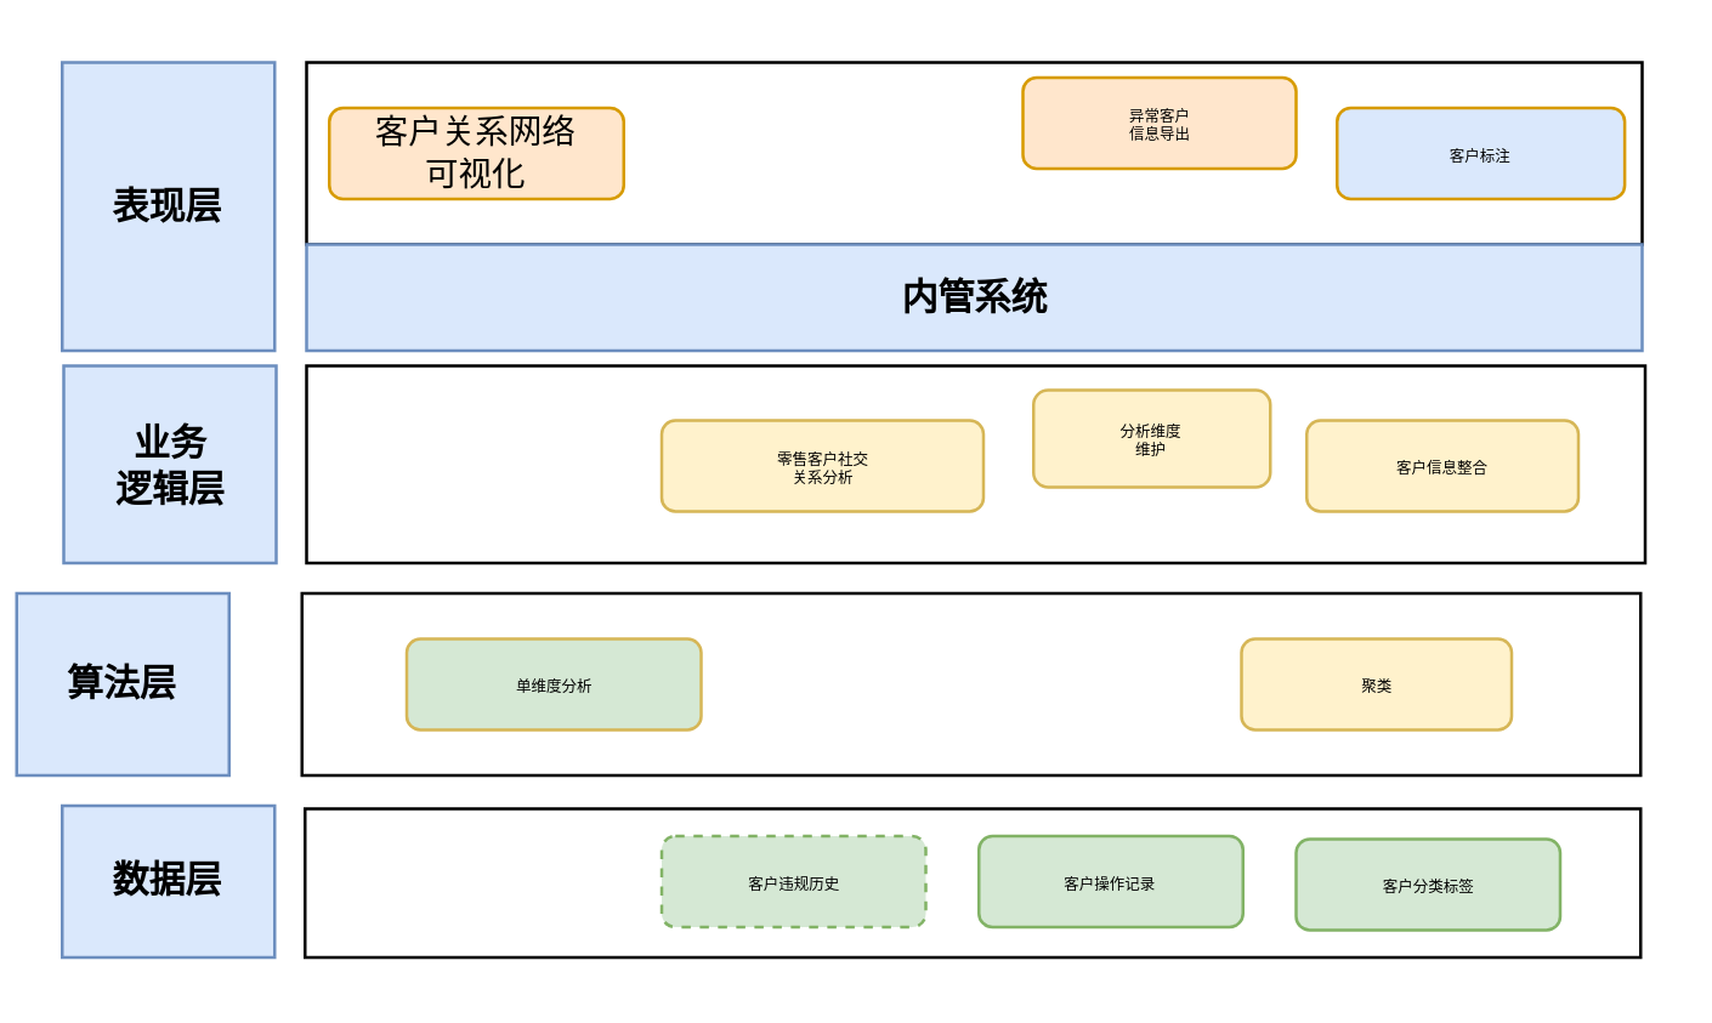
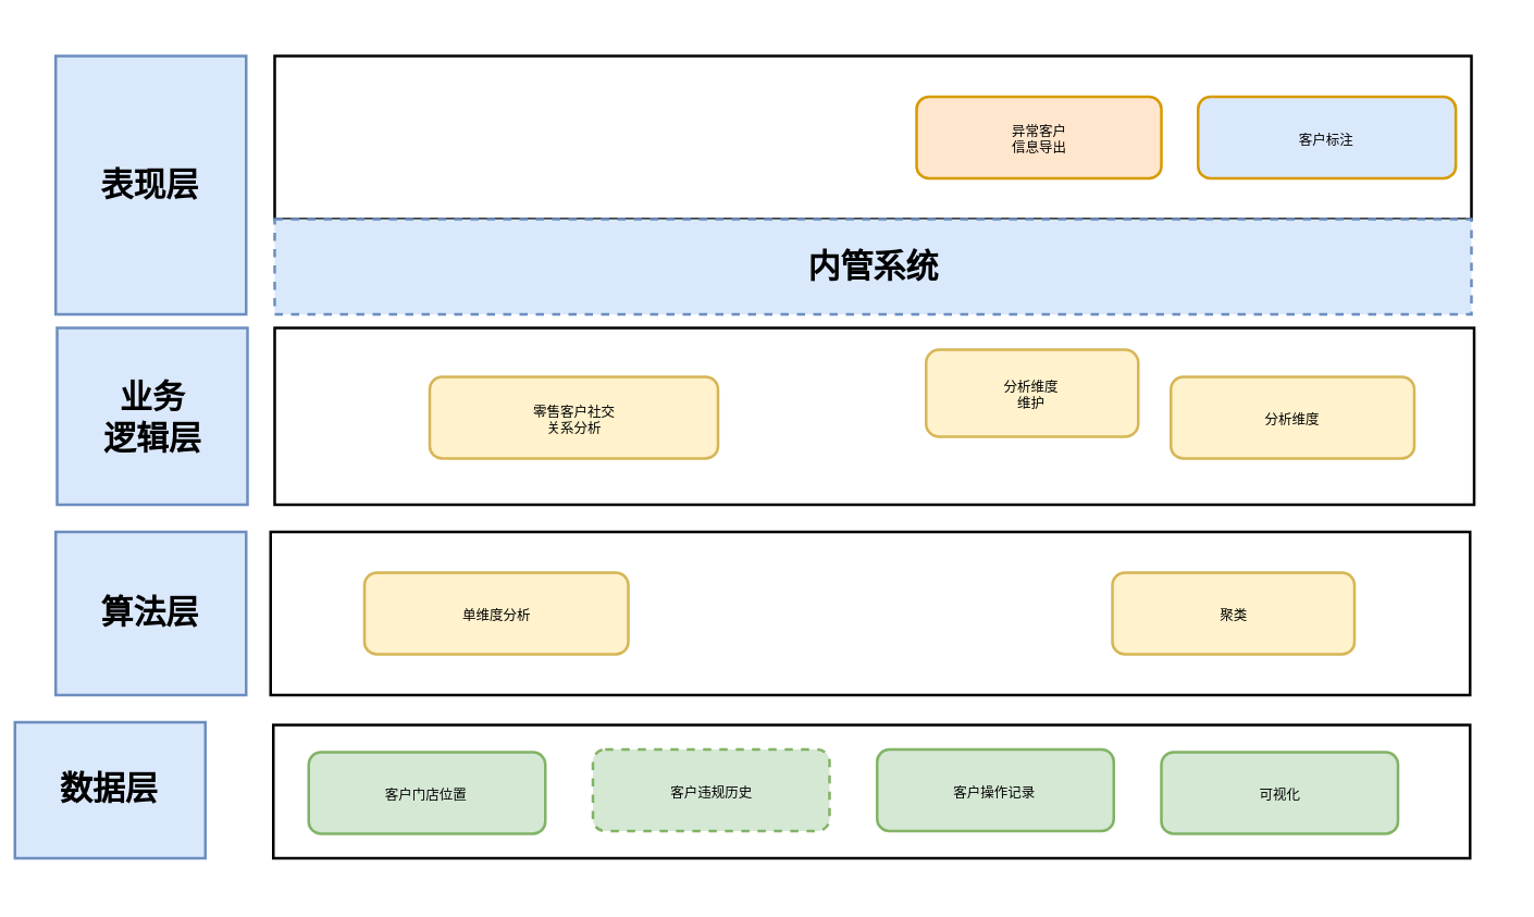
- <mxCell id="6" value="异常客户&lt;br&gt;信息导出" style="rounded=1;whiteSpace=wrap;html=1;fillColor=#ffe6cc;strokeColor=#d79b00;fontSize=5;" parent="1" vertex="1"><mxGeometry x="336.5" y="25" width="90" height="30" as="geometry" /></mxCell>
+ <mxCell id="6" value="异常客户&lt;br&gt;信息导出" style="rounded=1;whiteSpace=wrap;html=1;fillColor=#ffe6cc;strokeColor=#d79b00;fontSize=5;" parent="1" vertex="1"><mxGeometry x="336.5" y="35" width="90" height="30" as="geometry" /></mxCell>
- <mxCell id="7" value="&lt;span style=&quot;font-size: 11px&quot;&gt;客户关系网络&lt;br&gt;可视化&lt;br&gt;&lt;/span&gt;" style="rounded=1;whiteSpace=wrap;html=1;fillColor=#ffe6cc;strokeColor=#d79b00;fontSize=5;" parent="1" vertex="1"><mxGeometry x="108" y="35" width="97" height="30" as="geometry" /></mxCell>
- <mxCell id="22" value="内管系统" style="rounded=0;whiteSpace=wrap;html=1;fillColor=#dae8fc;strokeColor=#6c8ebf;fontStyle=1" parent="1" vertex="1"><mxGeometry x="100.5" y="80" width="440" height="35" as="geometry" /></mxCell>
+ <mxCell id="22" value="内管系统" style="rounded=0;whiteSpace=wrap;html=1;fillColor=#dae8fc;strokeColor=#6c8ebf;fontStyle=1;dashed=1;" parent="1" vertex="1"><mxGeometry x="100.5" y="80" width="440" height="35" as="geometry" /></mxCell>
- <mxCell id="15" value="零售客户社交&lt;br&gt;关系分析" style="rounded=1;whiteSpace=wrap;html=1;fillColor=#fff2cc;strokeColor=#d6b656;fontSize=5;" parent="1" vertex="1"><mxGeometry x="217.5" y="138" width="106" height="30" as="geometry" /></mxCell>
+ <mxCell id="15" value="零售客户社交&lt;br&gt;关系分析" style="rounded=1;whiteSpace=wrap;html=1;fillColor=#fff2cc;strokeColor=#d6b656;fontSize=5;" parent="1" vertex="1"><mxGeometry x="157.5" y="138" width="106" height="30" as="geometry" /></mxCell>
- <mxCell id="21" value="客户信息整合" style="rounded=1;whiteSpace=wrap;html=1;fillColor=#fff2cc;strokeColor=#d6b656;fontSize=5;" parent="1" vertex="1"><mxGeometry x="430" y="138" width="89.5" height="30" as="geometry" /></mxCell>
+ <mxCell id="21" value="分析维度" style="rounded=1;whiteSpace=wrap;html=1;fillColor=#fff2cc;strokeColor=#d6b656;fontSize=5;" parent="1" vertex="1"><mxGeometry x="430" y="138" width="89.5" height="30" as="geometry" /></mxCell>
- <mxCell id="9" value="算法层" style="rounded=0;whiteSpace=wrap;html=1;fillColor=#dae8fc;strokeColor=#6c8ebf;fontStyle=1" parent="1" vertex="1"><mxGeometry x="5" y="195" width="70" height="60" as="geometry" /></mxCell>
+ <mxCell id="9" value="算法层" style="rounded=0;whiteSpace=wrap;html=1;fillColor=#dae8fc;strokeColor=#6c8ebf;fontStyle=1" parent="1" vertex="1"><mxGeometry x="20" y="195" width="70" height="60" as="geometry" /></mxCell>
- <mxCell id="11" value="单维度分析" style="rounded=1;whiteSpace=wrap;html=1;fillColor=#d5e8d4;strokeColor=#d6b656;fontSize=5;" parent="1" vertex="1"><mxGeometry x="133.5" y="210" width="97" height="30" as="geometry" /></mxCell>
+ <mxCell id="11" value="单维度分析" style="rounded=1;whiteSpace=wrap;html=1;fillColor=#fff2cc;strokeColor=#d6b656;fontSize=5;" parent="1" vertex="1"><mxGeometry x="133.5" y="210" width="97" height="30" as="geometry" /></mxCell>
- <mxCell id="5" value="数据层" style="rounded=0;whiteSpace=wrap;html=1;fillColor=#dae8fc;strokeColor=#6c8ebf;fontStyle=1" parent="1" vertex="1"><mxGeometry x="20" y="265" width="70" height="50" as="geometry" /></mxCell>
+ <mxCell id="5" value="数据层" style="rounded=0;whiteSpace=wrap;html=1;fillColor=#dae8fc;strokeColor=#6c8ebf;fontStyle=1" parent="1" vertex="1"><mxGeometry x="5" y="265" width="70" height="50" as="geometry" /></mxCell>
+ <mxCell id="16" value="客户门店位置" style="rounded=1;whiteSpace=wrap;html=1;fillColor=#d5e8d4;strokeColor=#82b366;fontSize=5;" parent="1" vertex="1"><mxGeometry x="113" y="276" width="87" height="30" as="geometry" /></mxCell>
- <mxCell id="19" value="客户分类标签" style="rounded=1;whiteSpace=wrap;html=1;fillColor=#d5e8d4;strokeColor=#82b366;fontSize=5;" parent="1" vertex="1"><mxGeometry x="426.5" y="276" width="87" height="30" as="geometry" /></mxCell>
+ <mxCell id="19" value="可视化" style="rounded=1;whiteSpace=wrap;html=1;fillColor=#d5e8d4;strokeColor=#82b366;fontSize=5;" parent="1" vertex="1"><mxGeometry x="426.5" y="276" width="87" height="30" as="geometry" /></mxCell>
